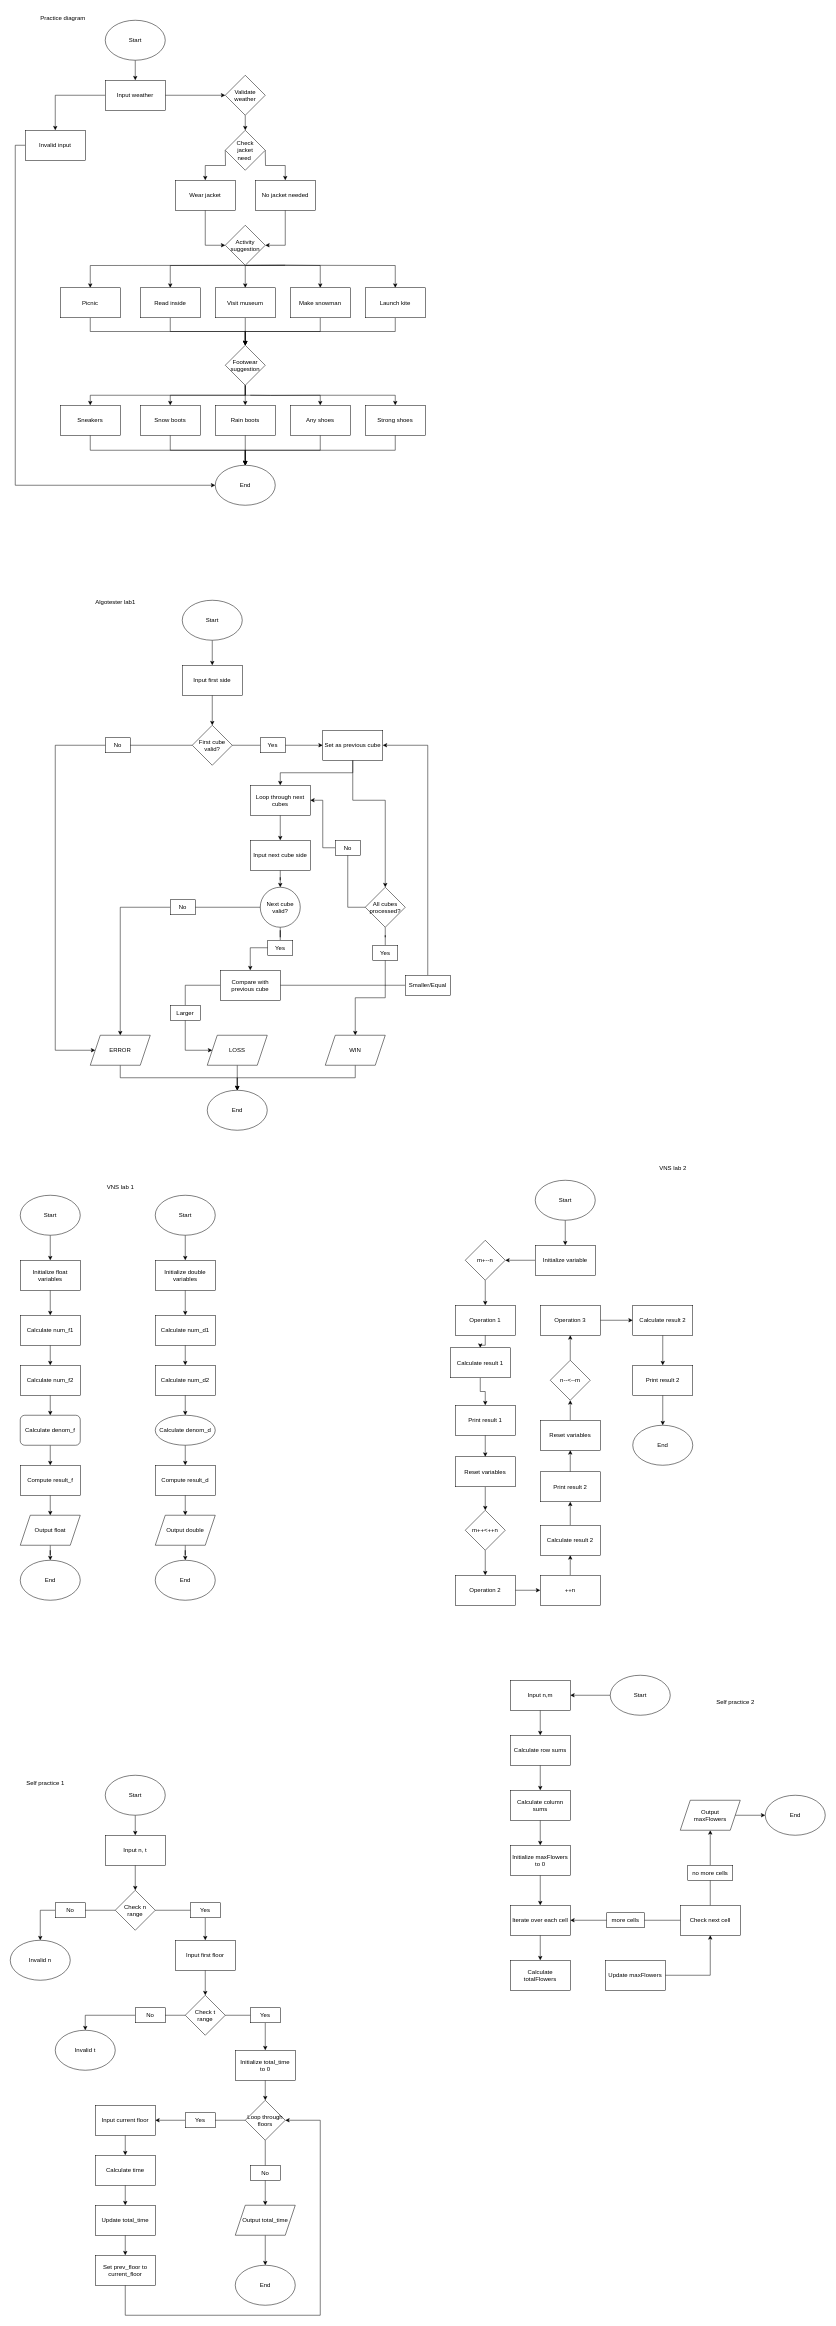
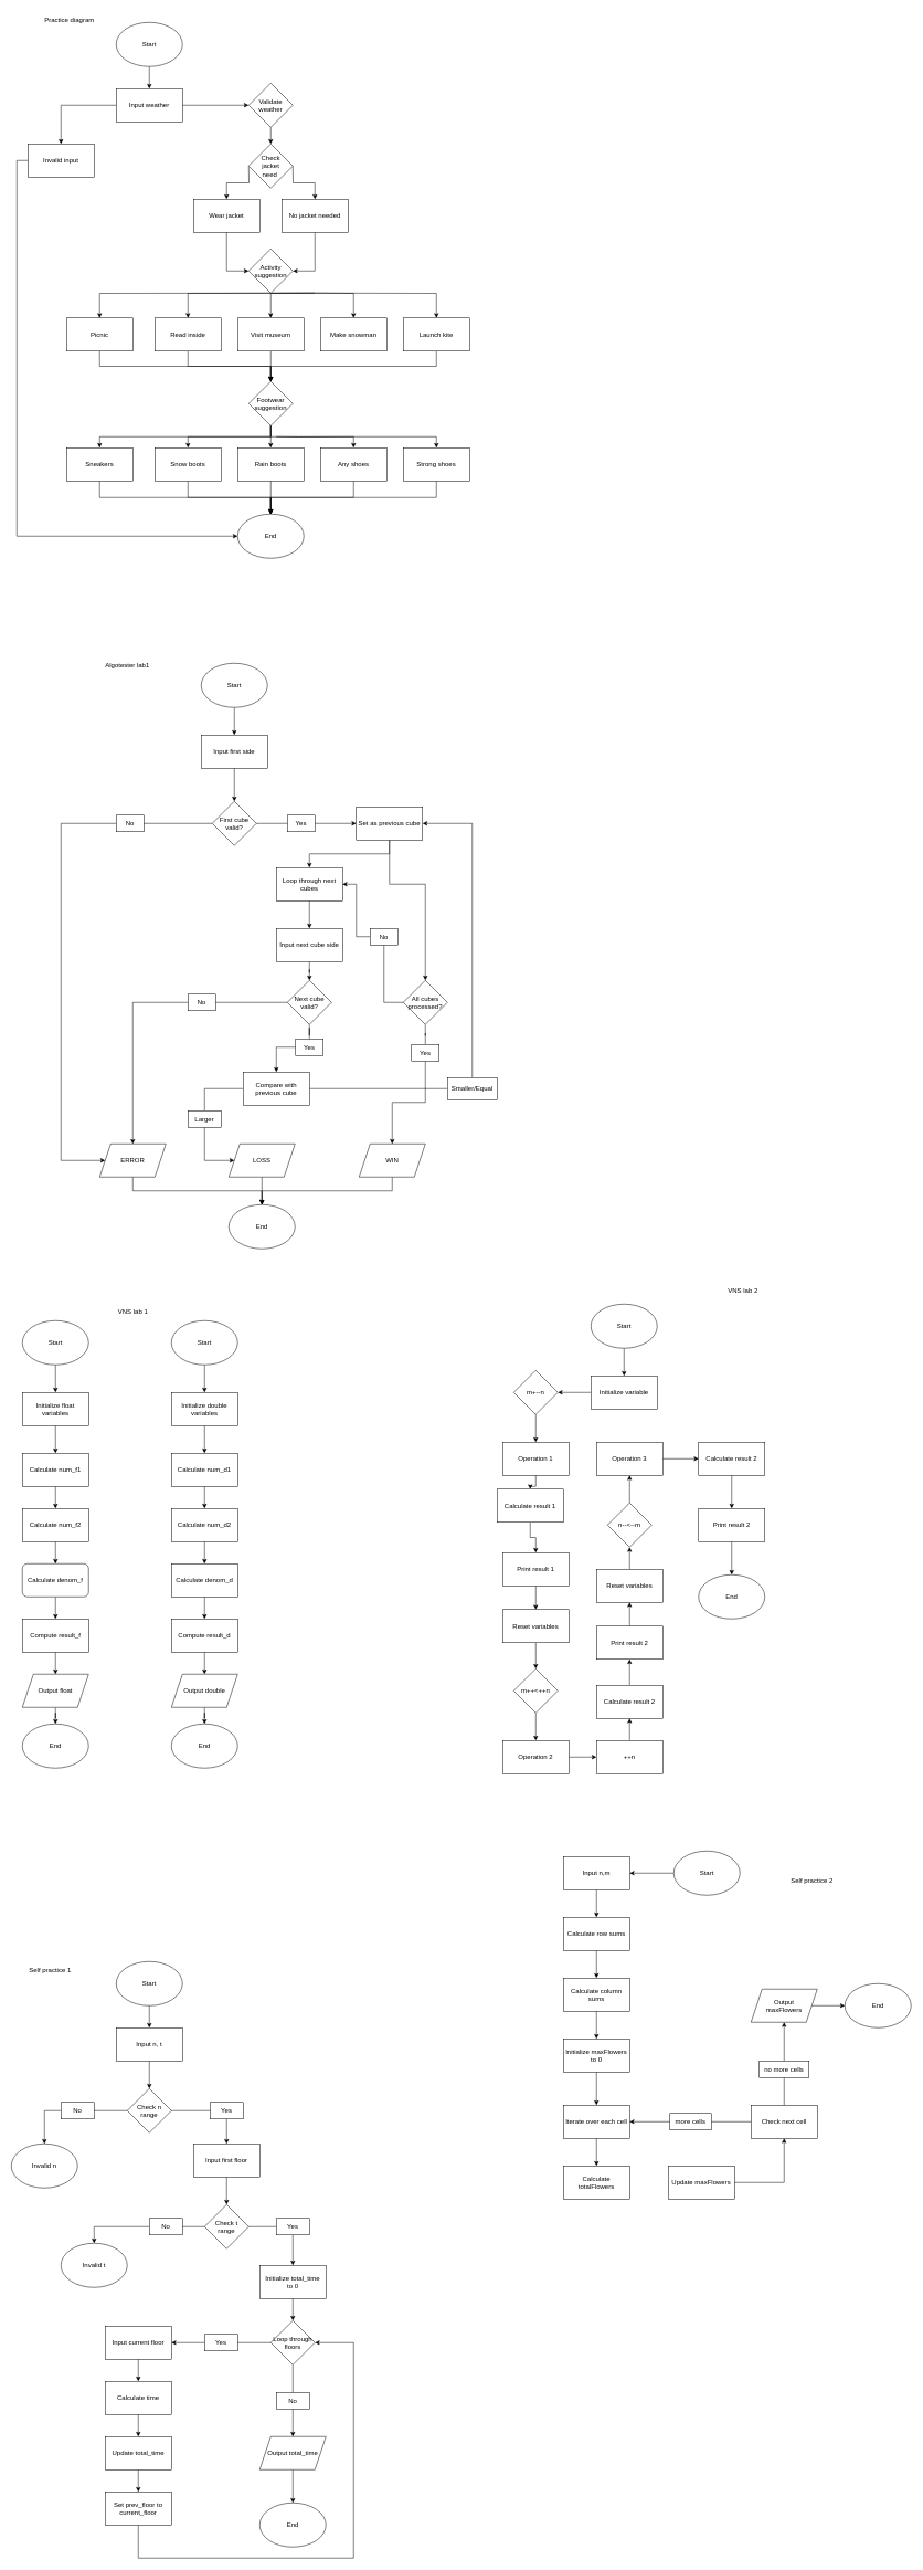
- <mxCell id="27" style="edgeStyle=orthogonalEdgeStyle;rounded=0;orthogonalLoop=1;jettySize=auto;html=1;entryX=0.5;entryY=0;entryDx=0;entryDy=0;exitX=0.5;exitY=1;exitDx=0;exitDy=0;" edge="1" parent="1" source="28" target="40"><mxGeometry relative="1" as="geometry" /></mxCell>
- <mxCell id="80" value="Next cube valid?" style="ellipse;whiteSpace=wrap;html=1;" vertex="1" parent="1"><mxGeometry x="520" y="1774" width="80" height="80" as="geometry" /></mxCell>
+ <mxCell id="80" value="Next cube valid?" style="rhombus;whiteSpace=wrap;html=1;" vertex="1" parent="1"><mxGeometry x="520" y="1774" width="80" height="80" as="geometry" /></mxCell>
- <mxCell id="121" value="Calculate denom_d" style="ellipse;whiteSpace=wrap;html=1;" vertex="1" parent="1"><mxGeometry x="310" y="2830" width="120" height="60" as="geometry" /></mxCell>
+ <mxCell id="121" value="Calculate denom_d" style="rounded=0;whiteSpace=wrap;html=1;" vertex="1" parent="1"><mxGeometry x="310" y="2830" width="120" height="60" as="geometry" /></mxCell>
